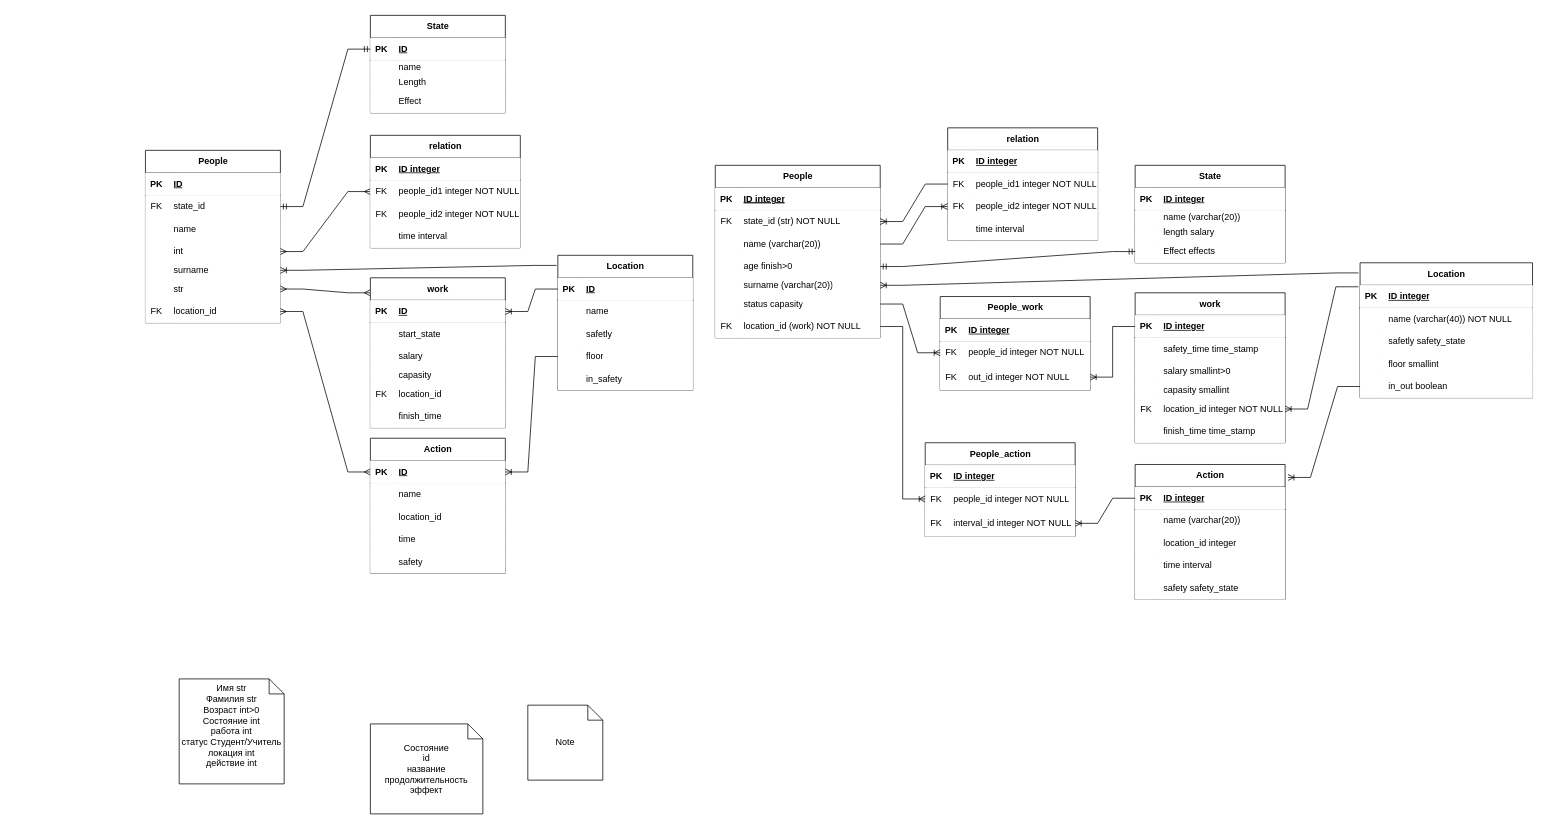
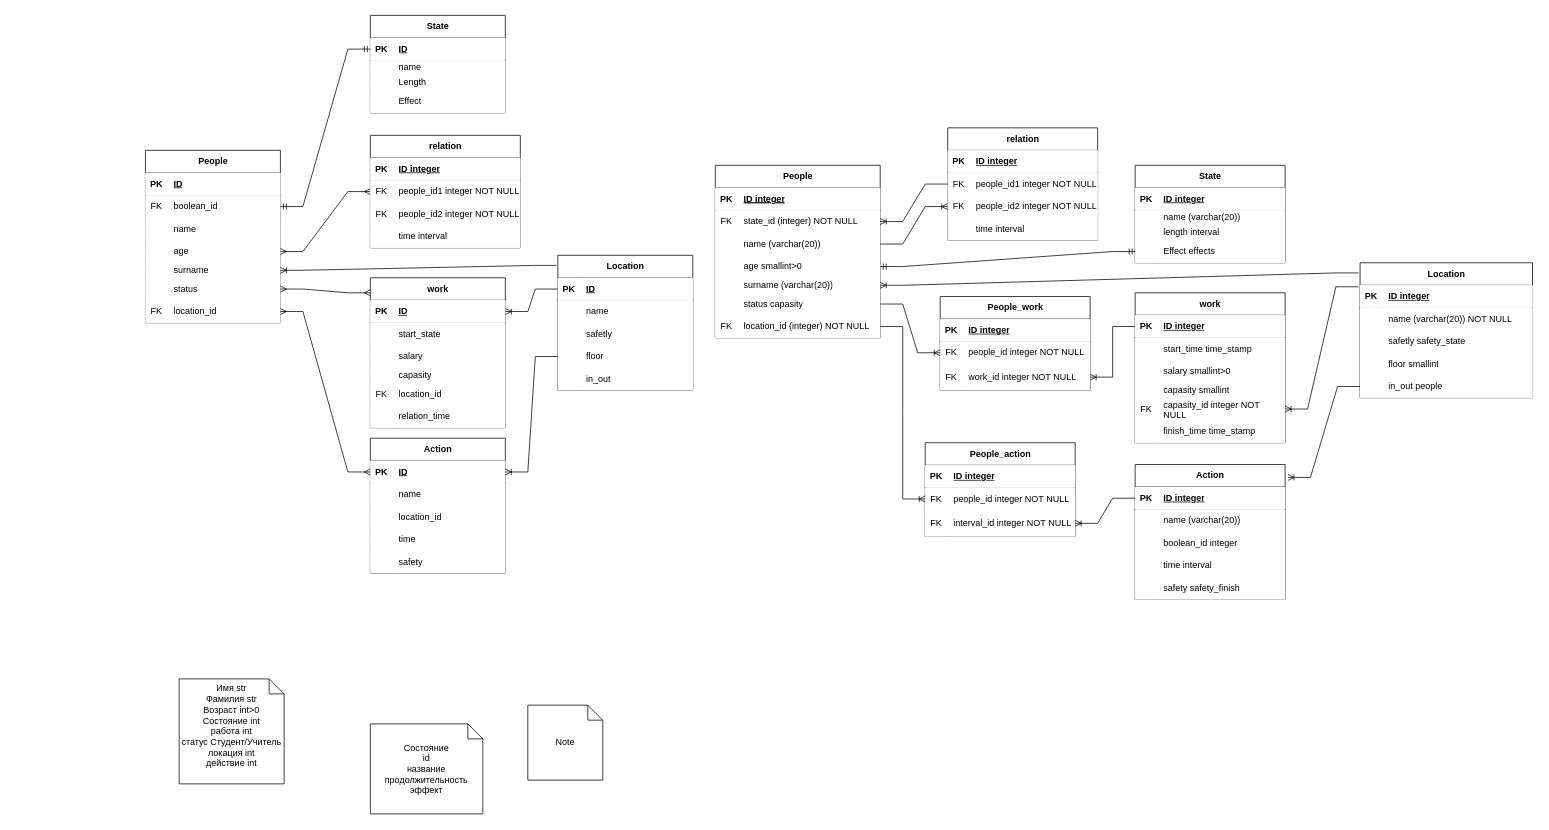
- <mxCell id="8" value="state_id" style="shape=partialRectangle;connectable=0;fillColor=light-dark(#FFFFFF,#000000);top=0;left=0;bottom=0;right=0;align=left;spacingLeft=6;overflow=hidden;whiteSpace=wrap;html=1;" parent="6" vertex="1"><mxGeometry x="30" width="150" height="30" as="geometry"><mxRectangle width="150" height="30" as="alternateBounds" /></mxGeometry></mxCell>
+ <mxCell id="8" value="boolean_id" style="shape=partialRectangle;connectable=0;fillColor=light-dark(#FFFFFF,#000000);top=0;left=0;bottom=0;right=0;align=left;spacingLeft=6;overflow=hidden;whiteSpace=wrap;html=1;" parent="6" vertex="1"><mxGeometry x="30" width="150" height="30" as="geometry"><mxRectangle width="150" height="30" as="alternateBounds" /></mxGeometry></mxCell>
- <mxCell id="101" value="state_id (str) NOT NULL" style="shape=partialRectangle;connectable=0;fillColor=light-dark(#FFFFFF,#000000);top=0;left=0;bottom=0;right=0;align=left;spacingLeft=6;overflow=hidden;whiteSpace=wrap;html=1;" parent="99" vertex="1"><mxGeometry x="30" width="190" height="30" as="geometry"><mxRectangle width="190" height="30" as="alternateBounds" /></mxGeometry></mxCell>
+ <mxCell id="101" value="state_id (integer) NOT NULL" style="shape=partialRectangle;connectable=0;fillColor=light-dark(#FFFFFF,#000000);top=0;left=0;bottom=0;right=0;align=left;spacingLeft=6;overflow=hidden;whiteSpace=wrap;html=1;" parent="99" vertex="1"><mxGeometry x="30" width="190" height="30" as="geometry"><mxRectangle width="190" height="30" as="alternateBounds" /></mxGeometry></mxCell>
- <mxCell id="159" value="length salary" style="shape=partialRectangle;connectable=0;fillColor=light-dark(#FFFFFF,#000000);top=0;left=0;bottom=0;right=0;align=left;spacingLeft=6;overflow=hidden;whiteSpace=wrap;html=1;" parent="157" vertex="1"><mxGeometry x="30" width="170" height="20" as="geometry"><mxRectangle width="170" height="20" as="alternateBounds" /></mxGeometry></mxCell>
+ <mxCell id="159" value="length interval" style="shape=partialRectangle;connectable=0;fillColor=light-dark(#FFFFFF,#000000);top=0;left=0;bottom=0;right=0;align=left;spacingLeft=6;overflow=hidden;whiteSpace=wrap;html=1;" parent="157" vertex="1"><mxGeometry x="30" width="170" height="20" as="geometry"><mxRectangle width="170" height="20" as="alternateBounds" /></mxGeometry></mxCell>
- <mxCell id="14" value="int" style="shape=partialRectangle;connectable=0;fillColor=light-dark(#FFFFFF,#000000);top=0;left=0;bottom=0;right=0;align=left;spacingLeft=6;overflow=hidden;whiteSpace=wrap;html=1;" parent="12" vertex="1"><mxGeometry x="30" width="150" height="30" as="geometry"><mxRectangle width="150" height="30" as="alternateBounds" /></mxGeometry></mxCell>
+ <mxCell id="14" value="age" style="shape=partialRectangle;connectable=0;fillColor=light-dark(#FFFFFF,#000000);top=0;left=0;bottom=0;right=0;align=left;spacingLeft=6;overflow=hidden;whiteSpace=wrap;html=1;" parent="12" vertex="1"><mxGeometry x="30" width="150" height="30" as="geometry"><mxRectangle width="150" height="30" as="alternateBounds" /></mxGeometry></mxCell>
- <mxCell id="107" value="age finish&amp;gt;0&amp;nbsp;" style="shape=partialRectangle;connectable=0;fillColor=light-dark(#FFFFFF,#000000);top=0;left=0;bottom=0;right=0;align=left;spacingLeft=6;overflow=hidden;whiteSpace=wrap;html=1;" parent="105" vertex="1"><mxGeometry x="30" width="190" height="30" as="geometry"><mxRectangle width="190" height="30" as="alternateBounds" /></mxGeometry></mxCell>
+ <mxCell id="107" value="age smallint&amp;gt;0&amp;nbsp;" style="shape=partialRectangle;connectable=0;fillColor=light-dark(#FFFFFF,#000000);top=0;left=0;bottom=0;right=0;align=left;spacingLeft=6;overflow=hidden;whiteSpace=wrap;html=1;" parent="105" vertex="1"><mxGeometry x="30" width="190" height="30" as="geometry"><mxRectangle width="190" height="30" as="alternateBounds" /></mxGeometry></mxCell>
- <mxCell id="20" value="str" style="shape=partialRectangle;connectable=0;fillColor=light-dark(#FFFFFF,#000000);top=0;left=0;bottom=0;right=0;align=left;spacingLeft=6;overflow=hidden;whiteSpace=wrap;html=1;" parent="18" vertex="1"><mxGeometry x="30" width="150" height="30" as="geometry"><mxRectangle width="150" height="30" as="alternateBounds" /></mxGeometry></mxCell>
+ <mxCell id="20" value="status" style="shape=partialRectangle;connectable=0;fillColor=light-dark(#FFFFFF,#000000);top=0;left=0;bottom=0;right=0;align=left;spacingLeft=6;overflow=hidden;whiteSpace=wrap;html=1;" parent="18" vertex="1"><mxGeometry x="30" width="150" height="30" as="geometry"><mxRectangle width="150" height="30" as="alternateBounds" /></mxGeometry></mxCell>
- <mxCell id="123" value="name (varchar(40)) NOT NULL" style="shape=partialRectangle;connectable=0;fillColor=light-dark(#FFFFFF,#000000);top=0;left=0;bottom=0;right=0;align=left;spacingLeft=6;overflow=hidden;whiteSpace=wrap;html=1;" parent="121" vertex="1"><mxGeometry x="30" width="200" height="30" as="geometry"><mxRectangle width="200" height="30" as="alternateBounds" /></mxGeometry></mxCell>
+ <mxCell id="123" value="name (varchar(20)) NOT NULL" style="shape=partialRectangle;connectable=0;fillColor=light-dark(#FFFFFF,#000000);top=0;left=0;bottom=0;right=0;align=left;spacingLeft=6;overflow=hidden;whiteSpace=wrap;html=1;" parent="121" vertex="1"><mxGeometry x="30" width="200" height="30" as="geometry"><mxRectangle width="200" height="30" as="alternateBounds" /></mxGeometry></mxCell>
- <mxCell id="116" value="location_id (work) NOT NULL" style="shape=partialRectangle;connectable=0;fillColor=light-dark(#FFFFFF,#000000);top=0;left=0;bottom=0;right=0;align=left;spacingLeft=6;overflow=hidden;whiteSpace=wrap;html=1;" parent="114" vertex="1"><mxGeometry x="30" width="190" height="30" as="geometry"><mxRectangle width="190" height="30" as="alternateBounds" /></mxGeometry></mxCell>
+ <mxCell id="116" value="location_id (integer) NOT NULL" style="shape=partialRectangle;connectable=0;fillColor=light-dark(#FFFFFF,#000000);top=0;left=0;bottom=0;right=0;align=left;spacingLeft=6;overflow=hidden;whiteSpace=wrap;html=1;" parent="114" vertex="1"><mxGeometry x="30" width="190" height="30" as="geometry"><mxRectangle width="190" height="30" as="alternateBounds" /></mxGeometry></mxCell>
- <mxCell id="170" value="&lt;div&gt;&lt;span style=&quot;background-color: initial;&quot;&gt;safety_time time_stamp&lt;/span&gt;&lt;/div&gt;" style="shape=partialRectangle;connectable=0;fillColor=light-dark(#FFFFFF,#000000);top=0;left=0;bottom=0;right=0;align=left;spacingLeft=6;overflow=hidden;whiteSpace=wrap;html=1;" parent="168" vertex="1"><mxGeometry x="30" width="170" height="30" as="geometry"><mxRectangle width="170" height="30" as="alternateBounds" /></mxGeometry></mxCell>
+ <mxCell id="170" value="&lt;div&gt;&lt;span style=&quot;background-color: initial;&quot;&gt;start_time time_stamp&lt;/span&gt;&lt;/div&gt;" style="shape=partialRectangle;connectable=0;fillColor=light-dark(#FFFFFF,#000000);top=0;left=0;bottom=0;right=0;align=left;spacingLeft=6;overflow=hidden;whiteSpace=wrap;html=1;" parent="168" vertex="1"><mxGeometry x="30" width="170" height="30" as="geometry"><mxRectangle width="170" height="30" as="alternateBounds" /></mxGeometry></mxCell>
- <mxCell id="192" value="out_id integer NOT NULL" style="shape=partialRectangle;connectable=0;fillColor=light-dark(#FFFFFF,#000000);top=0;left=0;bottom=0;right=0;align=left;spacingLeft=6;overflow=hidden;whiteSpace=wrap;html=1;" parent="190" vertex="1"><mxGeometry x="30" width="170" height="35" as="geometry"><mxRectangle width="170" height="35" as="alternateBounds" /></mxGeometry></mxCell>
+ <mxCell id="192" value="work_id integer NOT NULL" style="shape=partialRectangle;connectable=0;fillColor=light-dark(#FFFFFF,#000000);top=0;left=0;bottom=0;right=0;align=left;spacingLeft=6;overflow=hidden;whiteSpace=wrap;html=1;" parent="190" vertex="1"><mxGeometry x="30" width="170" height="35" as="geometry"><mxRectangle width="170" height="35" as="alternateBounds" /></mxGeometry></mxCell>
- <mxCell id="39" value="in_safety" style="shape=partialRectangle;connectable=0;fillColor=light-dark(#FFFFFF,#000000);top=0;left=0;bottom=0;right=0;align=left;spacingLeft=6;overflow=hidden;whiteSpace=wrap;html=1;" parent="37" vertex="1"><mxGeometry x="30" width="150" height="30" as="geometry"><mxRectangle width="150" height="30" as="alternateBounds" /></mxGeometry></mxCell>
+ <mxCell id="39" value="in_out" style="shape=partialRectangle;connectable=0;fillColor=light-dark(#FFFFFF,#000000);top=0;left=0;bottom=0;right=0;align=left;spacingLeft=6;overflow=hidden;whiteSpace=wrap;html=1;" parent="37" vertex="1"><mxGeometry x="30" width="150" height="30" as="geometry"><mxRectangle width="150" height="30" as="alternateBounds" /></mxGeometry></mxCell>
- <mxCell id="132" value="in_out boolean" style="shape=partialRectangle;connectable=0;fillColor=light-dark(#FFFFFF,#000000);top=0;left=0;bottom=0;right=0;align=left;spacingLeft=6;overflow=hidden;whiteSpace=wrap;html=1;" parent="130" vertex="1"><mxGeometry x="30" width="200" height="30" as="geometry"><mxRectangle width="200" height="30" as="alternateBounds" /></mxGeometry></mxCell>
+ <mxCell id="132" value="in_out people" style="shape=partialRectangle;connectable=0;fillColor=light-dark(#FFFFFF,#000000);top=0;left=0;bottom=0;right=0;align=left;spacingLeft=6;overflow=hidden;whiteSpace=wrap;html=1;" parent="130" vertex="1"><mxGeometry x="30" width="200" height="30" as="geometry"><mxRectangle width="200" height="30" as="alternateBounds" /></mxGeometry></mxCell>
- <mxCell id="179" value="location_id integer NOT NULL" style="shape=partialRectangle;connectable=0;fillColor=light-dark(#FFFFFF,#000000);top=0;left=0;bottom=0;right=0;align=left;spacingLeft=6;overflow=hidden;whiteSpace=wrap;html=1;" parent="177" vertex="1"><mxGeometry x="30" width="170" height="30" as="geometry"><mxRectangle width="170" height="30" as="alternateBounds" /></mxGeometry></mxCell>
+ <mxCell id="179" value="capasity_id integer NOT NULL" style="shape=partialRectangle;connectable=0;fillColor=light-dark(#FFFFFF,#000000);top=0;left=0;bottom=0;right=0;align=left;spacingLeft=6;overflow=hidden;whiteSpace=wrap;html=1;" parent="177" vertex="1"><mxGeometry x="30" width="170" height="30" as="geometry"><mxRectangle width="170" height="30" as="alternateBounds" /></mxGeometry></mxCell>
- <mxCell id="94" value="finish_time" style="shape=partialRectangle;connectable=0;fillColor=light-dark(#FFFFFF,#000000);top=0;left=0;bottom=0;right=0;align=left;spacingLeft=6;overflow=hidden;whiteSpace=wrap;html=1;" parent="92" vertex="1"><mxGeometry x="30" width="150" height="30" as="geometry"><mxRectangle width="150" height="30" as="alternateBounds" /></mxGeometry></mxCell>
+ <mxCell id="94" value="relation_time" style="shape=partialRectangle;connectable=0;fillColor=light-dark(#FFFFFF,#000000);top=0;left=0;bottom=0;right=0;align=left;spacingLeft=6;overflow=hidden;whiteSpace=wrap;html=1;" parent="92" vertex="1"><mxGeometry x="30" width="150" height="30" as="geometry"><mxRectangle width="150" height="30" as="alternateBounds" /></mxGeometry></mxCell>
- <mxCell id="143" value="location_id integer" style="shape=partialRectangle;connectable=0;fillColor=light-dark(#FFFFFF,#000000);top=0;left=0;bottom=0;right=0;align=left;spacingLeft=6;overflow=hidden;whiteSpace=wrap;html=1;" parent="141" vertex="1"><mxGeometry x="30" width="170" height="30" as="geometry"><mxRectangle width="170" height="30" as="alternateBounds" /></mxGeometry></mxCell>
+ <mxCell id="143" value="boolean_id integer" style="shape=partialRectangle;connectable=0;fillColor=light-dark(#FFFFFF,#000000);top=0;left=0;bottom=0;right=0;align=left;spacingLeft=6;overflow=hidden;whiteSpace=wrap;html=1;" parent="141" vertex="1"><mxGeometry x="30" width="170" height="30" as="geometry"><mxRectangle width="170" height="30" as="alternateBounds" /></mxGeometry></mxCell>
- <mxCell id="149" value="safety safety_state" style="shape=partialRectangle;connectable=0;fillColor=light-dark(#FFFFFF,#000000);top=0;left=0;bottom=0;right=0;align=left;spacingLeft=6;overflow=hidden;whiteSpace=wrap;html=1;" parent="147" vertex="1"><mxGeometry x="30" width="170" height="30" as="geometry"><mxRectangle width="170" height="30" as="alternateBounds" /></mxGeometry></mxCell>
+ <mxCell id="149" value="safety safety_finish" style="shape=partialRectangle;connectable=0;fillColor=light-dark(#FFFFFF,#000000);top=0;left=0;bottom=0;right=0;align=left;spacingLeft=6;overflow=hidden;whiteSpace=wrap;html=1;" parent="147" vertex="1"><mxGeometry x="30" width="170" height="30" as="geometry"><mxRectangle width="170" height="30" as="alternateBounds" /></mxGeometry></mxCell>
